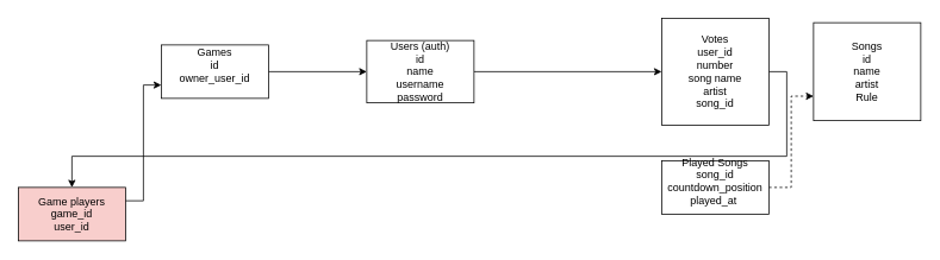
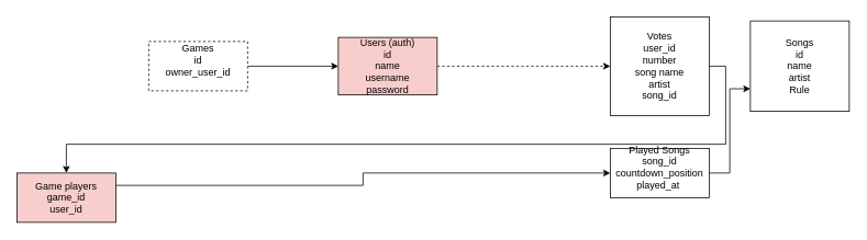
- <mxCell id="5" value="Games&lt;div&gt;id&lt;/div&gt;&lt;div&gt;owner_user_id&lt;/div&gt;&lt;div&gt;&lt;br&gt;&lt;/div&gt;" style="rounded=0;whiteSpace=wrap;html=1;" parent="1" vertex="1"><mxGeometry x="180" y="50" width="120" height="60" as="geometry" /></mxCell>
+ <mxCell id="5" value="Games&lt;div&gt;id&lt;/div&gt;&lt;div&gt;owner_user_id&lt;/div&gt;&lt;div&gt;&lt;br&gt;&lt;/div&gt;" style="rounded=0;whiteSpace=wrap;html=1;dashed=1;" parent="1" vertex="1"><mxGeometry x="180" y="50" width="120" height="60" as="geometry" /></mxCell>
- <mxCell id="3" value="Users (auth)&lt;div&gt;id&lt;/div&gt;&lt;div&gt;name&lt;/div&gt;&lt;div&gt;username&lt;/div&gt;&lt;div&gt;password&lt;/div&gt;" style="rounded=0;whiteSpace=wrap;html=1;" parent="1" vertex="1"><mxGeometry x="410" y="45" width="120" height="70" as="geometry" /></mxCell>
+ <mxCell id="3" value="Users (auth)&lt;div&gt;id&lt;/div&gt;&lt;div&gt;name&lt;/div&gt;&lt;div&gt;username&lt;/div&gt;&lt;div&gt;password&lt;/div&gt;" style="rounded=0;whiteSpace=wrap;html=1;fillColor=#f8cecc;" parent="1" vertex="1"><mxGeometry x="410" y="45" width="120" height="70" as="geometry" /></mxCell>
- <mxCell id="2" style="edgeStyle=orthogonalEdgeStyle;rounded=0;orthogonalLoop=1;jettySize=auto;html=1;exitX=1;exitY=0.5;exitDx=0;exitDy=0;" edge="1" parent="1" source="3" target="7"><mxGeometry relative="1" as="geometry" /></mxCell>
+ <mxCell id="2" style="edgeStyle=orthogonalEdgeStyle;rounded=0;orthogonalLoop=1;jettySize=auto;html=1;exitX=1;exitY=0.5;exitDx=0;exitDy=0;dashed=1;" edge="1" parent="1" source="3" target="7"><mxGeometry relative="1" as="geometry" /></mxCell>
- <mxCell id="11" style="edgeStyle=orthogonalEdgeStyle;rounded=0;orthogonalLoop=1;jettySize=auto;html=1;exitX=1;exitY=0.25;exitDx=0;exitDy=0;entryX=0;entryY=0.75;entryDx=0;entryDy=0;" parent="1" source="12" target="5" edge="1"><mxGeometry relative="1" as="geometry" /></mxCell>
+ <mxCell id="11" style="edgeStyle=orthogonalEdgeStyle;rounded=0;orthogonalLoop=1;jettySize=auto;html=1;exitX=1;exitY=0.25;exitDx=0;exitDy=0;" parent="1" source="12" target="10" edge="1"><mxGeometry relative="1" as="geometry" /></mxCell>
- <mxCell id="9" style="edgeStyle=orthogonalEdgeStyle;rounded=0;orthogonalLoop=1;jettySize=auto;html=1;exitX=1;exitY=0.5;exitDx=0;exitDy=0;entryX=0;entryY=0.75;entryDx=0;entryDy=0;dashed=1;" parent="1" source="10" target="8" edge="1"><mxGeometry relative="1" as="geometry" /></mxCell>
+ <mxCell id="9" style="edgeStyle=orthogonalEdgeStyle;rounded=0;orthogonalLoop=1;jettySize=auto;html=1;exitX=1;exitY=0.5;exitDx=0;exitDy=0;entryX=0;entryY=0.75;entryDx=0;entryDy=0;" parent="1" source="10" target="8" edge="1"><mxGeometry relative="1" as="geometry" /></mxCell>
